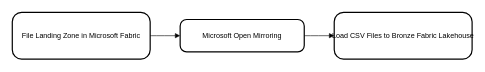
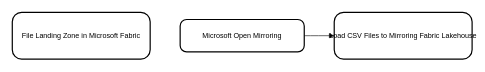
- <mxCell id="5" value="" style="curved=1;startArrow=none;endArrow=block;exitX=1;exitY=0.5;entryX=0;entryY=0.5;" edge="1" parent="1" source="2" target="3"><mxGeometry relative="1" as="geometry"><Array as="points" /></mxGeometry></mxCell>
- <mxCell id="4" value="Load CSV Files to Bronze Fabric Lakehouse" style="rounded=1;arcSize=20;strokeWidth=2" vertex="1" parent="1"><mxGeometry x="557" y="20" width="230" height="78" as="geometry" /></mxCell>
+ <mxCell id="4" value="Load CSV Files to Mirroring Fabric Lakehouse" style="rounded=1;arcSize=20;strokeWidth=2" vertex="1" parent="1"><mxGeometry x="557" y="20" width="230" height="78" as="geometry" /></mxCell>
